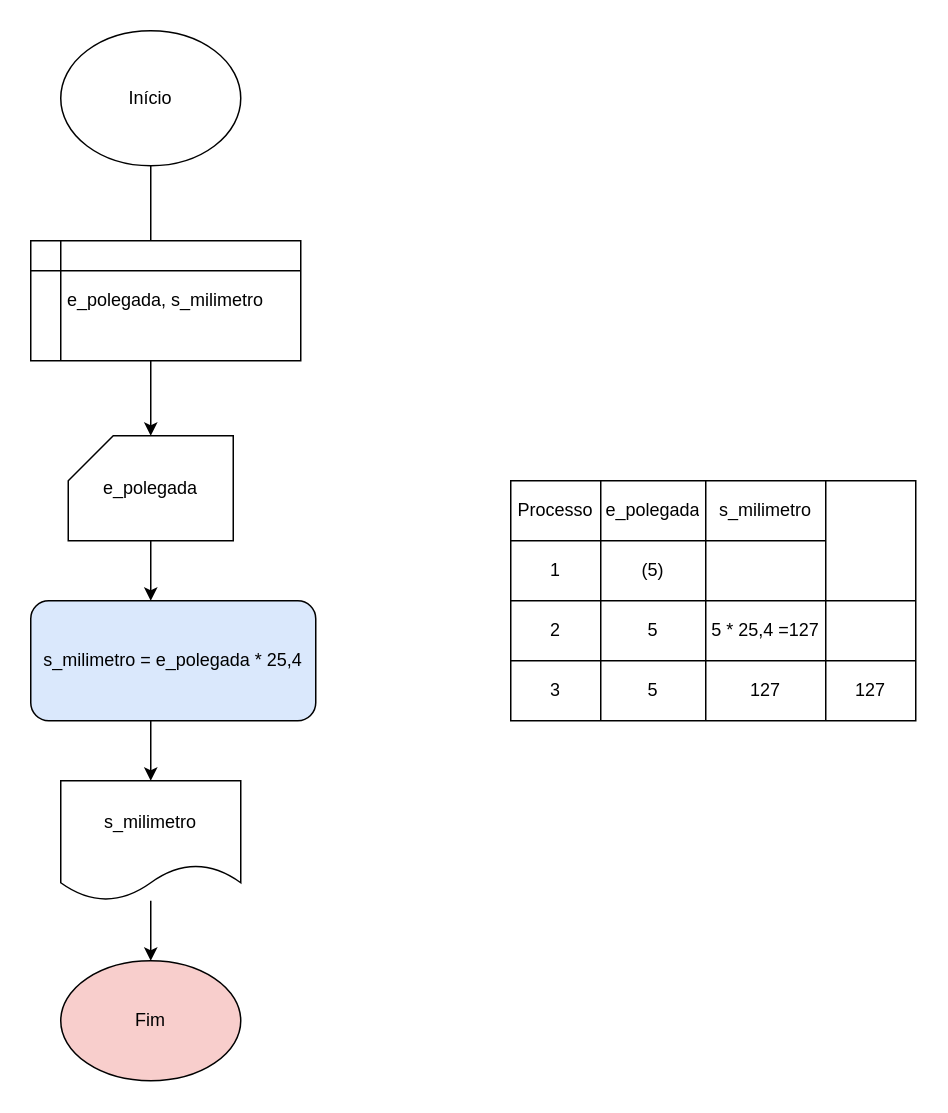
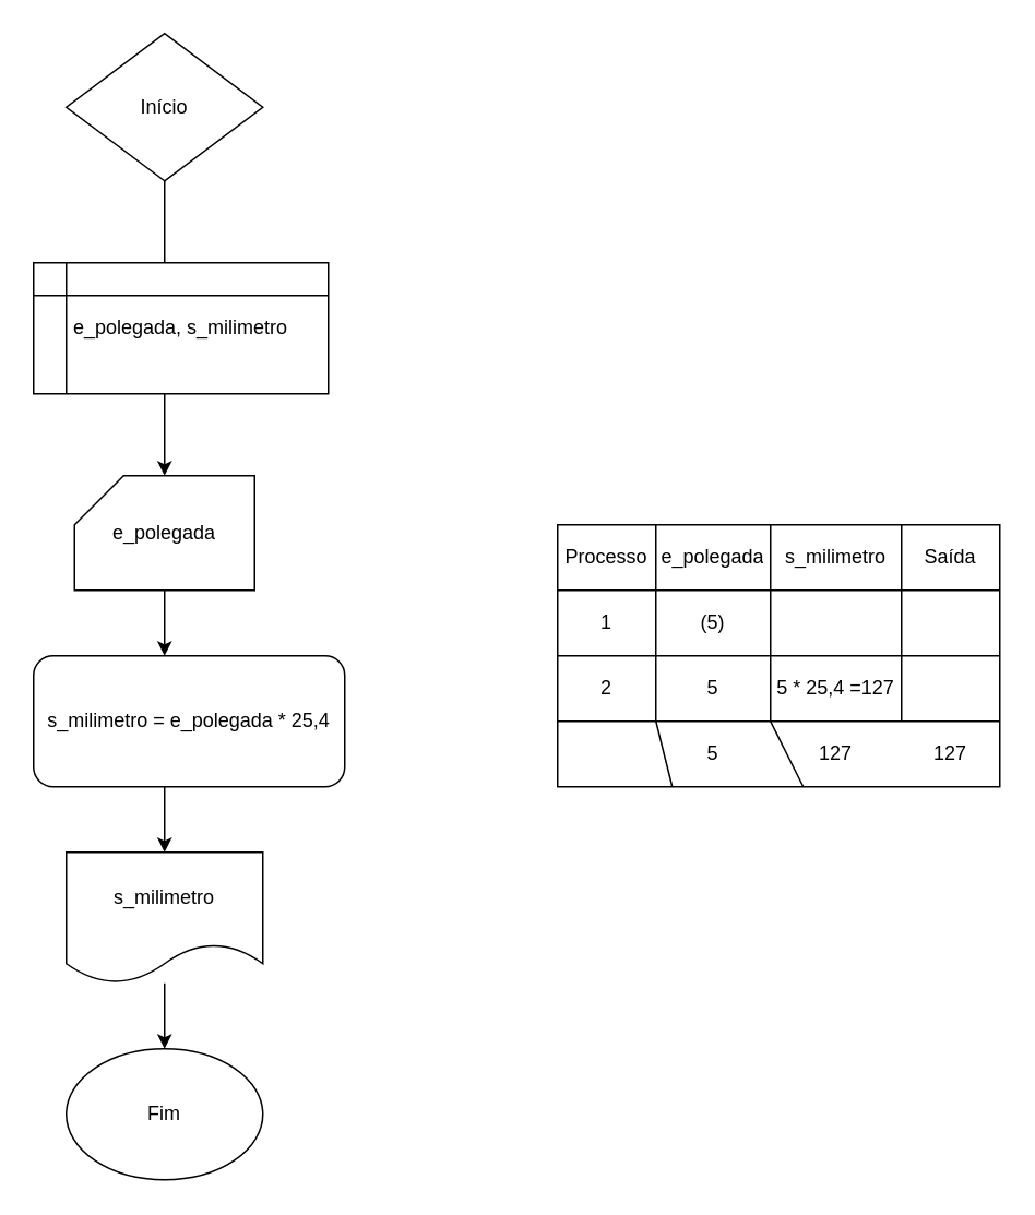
- <mxCell id="3" value="Início" style="ellipse;whiteSpace=wrap;html=1;direction=west;" vertex="1" parent="1"><mxGeometry x="40" y="20" width="120" height="90" as="geometry" /></mxCell>
+ <mxCell id="3" value="Início" style="rhombus;whiteSpace=wrap;html=1;direction=west;" vertex="1" parent="1"><mxGeometry x="40" y="20" width="120" height="90" as="geometry" /></mxCell>
+ <mxCell id="18" value="Saída" style="shape=partialRectangle;html=1;whiteSpace=wrap;connectable=0;overflow=hidden;fillColor=none;top=0;left=0;bottom=0;right=0;" vertex="1" parent="14"><mxGeometry x="210" width="60" height="40" as="geometry" /></mxCell>
- <mxCell id="9" value="s_milimetro = e_polegada * 25,4" style="rounded=1;whiteSpace=wrap;html=1;fillColor=#dae8fc;" vertex="1" parent="1"><mxGeometry x="20" y="400" width="190" height="80" as="geometry" /></mxCell>
+ <mxCell id="9" value="s_milimetro = e_polegada * 25,4" style="rounded=1;whiteSpace=wrap;html=1;" vertex="1" parent="1"><mxGeometry x="20" y="400" width="190" height="80" as="geometry" /></mxCell>
- <mxCell id="30" value="3" style="shape=partialRectangle;html=1;whiteSpace=wrap;connectable=0;overflow=hidden;fillColor=none;top=0;left=0;bottom=0;right=0;" vertex="1" parent="29"><mxGeometry width="60" height="40" as="geometry" /></mxCell>
- <mxCell id="12" value="Fim" style="ellipse;whiteSpace=wrap;html=1;fillColor=#f8cecc;" vertex="1" parent="1"><mxGeometry x="40" y="640" width="120" height="80" as="geometry" /></mxCell>
+ <mxCell id="12" value="Fim" style="ellipse;whiteSpace=wrap;html=1;" vertex="1" parent="1"><mxGeometry x="40" y="640" width="120" height="80" as="geometry" /></mxCell>
